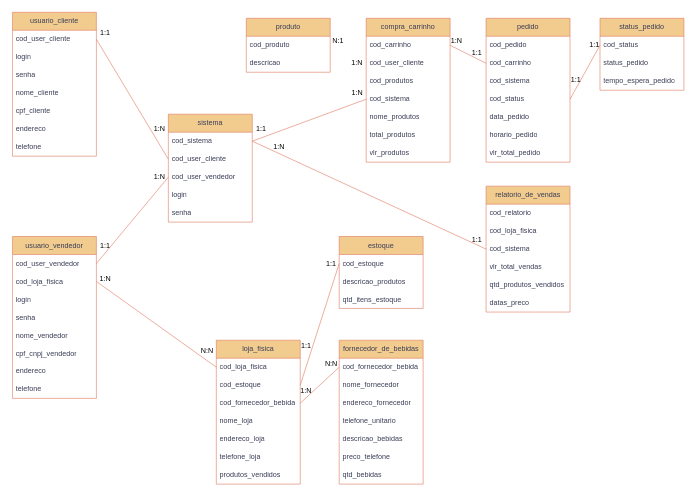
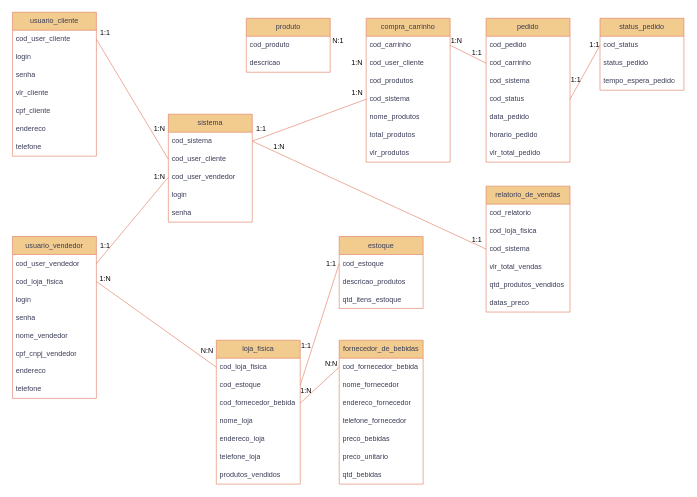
- <mxCell id="6" value="nome_cliente" style="text;strokeColor=none;fillColor=none;align=left;verticalAlign=middle;spacingLeft=4;spacingRight=4;overflow=hidden;points=[[0,0.5],[1,0.5]];portConstraint=eastwest;rotatable=0;whiteSpace=wrap;html=1;labelBackgroundColor=none;fontColor=#393C56;" parent="2" vertex="1"><mxGeometry y="120" width="140" height="30" as="geometry" /></mxCell>
+ <mxCell id="6" value="vlr_cliente" style="text;strokeColor=none;fillColor=none;align=left;verticalAlign=middle;spacingLeft=4;spacingRight=4;overflow=hidden;points=[[0,0.5],[1,0.5]];portConstraint=eastwest;rotatable=0;whiteSpace=wrap;html=1;labelBackgroundColor=none;fontColor=#393C56;" parent="2" vertex="1"><mxGeometry y="120" width="140" height="30" as="geometry" /></mxCell>
- <mxCell id="59" value="telefone_unitario" style="text;strokeColor=none;fillColor=none;align=left;verticalAlign=middle;spacingLeft=4;spacingRight=4;overflow=hidden;points=[[0,0.5],[1,0.5]];portConstraint=eastwest;rotatable=0;whiteSpace=wrap;html=1;fontColor=#393C56;" parent="55" vertex="1"><mxGeometry y="120" width="140" height="30" as="geometry" /></mxCell>
+ <mxCell id="59" value="telefone_fornecedor" style="text;strokeColor=none;fillColor=none;align=left;verticalAlign=middle;spacingLeft=4;spacingRight=4;overflow=hidden;points=[[0,0.5],[1,0.5]];portConstraint=eastwest;rotatable=0;whiteSpace=wrap;html=1;fontColor=#393C56;" parent="55" vertex="1"><mxGeometry y="120" width="140" height="30" as="geometry" /></mxCell>
- <mxCell id="60" value="descricao_bebidas" style="text;strokeColor=none;fillColor=none;align=left;verticalAlign=middle;spacingLeft=4;spacingRight=4;overflow=hidden;points=[[0,0.5],[1,0.5]];portConstraint=eastwest;rotatable=0;whiteSpace=wrap;html=1;fontColor=#393C56;" parent="55" vertex="1"><mxGeometry y="150" width="140" height="30" as="geometry" /></mxCell>
+ <mxCell id="60" value="preco_bebidas" style="text;strokeColor=none;fillColor=none;align=left;verticalAlign=middle;spacingLeft=4;spacingRight=4;overflow=hidden;points=[[0,0.5],[1,0.5]];portConstraint=eastwest;rotatable=0;whiteSpace=wrap;html=1;fontColor=#393C56;" parent="55" vertex="1"><mxGeometry y="150" width="140" height="30" as="geometry" /></mxCell>
- <mxCell id="61" value="preco_telefone" style="text;strokeColor=none;fillColor=none;align=left;verticalAlign=middle;spacingLeft=4;spacingRight=4;overflow=hidden;points=[[0,0.5],[1,0.5]];portConstraint=eastwest;rotatable=0;whiteSpace=wrap;html=1;fontColor=#393C56;" parent="55" vertex="1"><mxGeometry y="180" width="140" height="30" as="geometry" /></mxCell>
+ <mxCell id="61" value="preco_unitario" style="text;strokeColor=none;fillColor=none;align=left;verticalAlign=middle;spacingLeft=4;spacingRight=4;overflow=hidden;points=[[0,0.5],[1,0.5]];portConstraint=eastwest;rotatable=0;whiteSpace=wrap;html=1;fontColor=#393C56;" parent="55" vertex="1"><mxGeometry y="180" width="140" height="30" as="geometry" /></mxCell>
